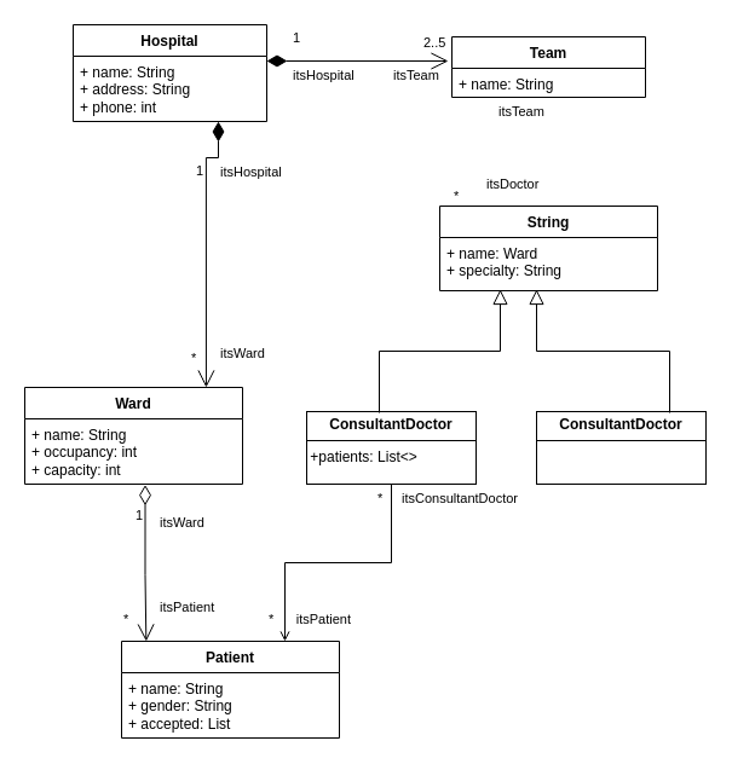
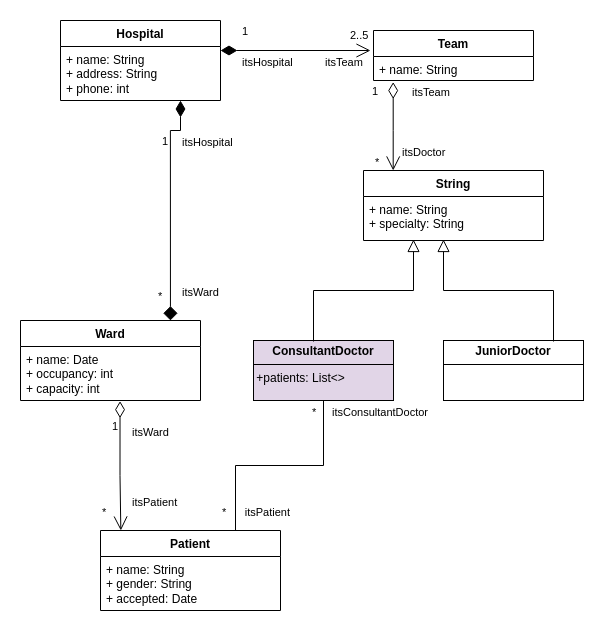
+ <mxCell id="31" value="1" style="endArrow=open;html=1;endSize=12;startArrow=diamondThin;startSize=14;startFill=0;edgeStyle=orthogonalEdgeStyle;align=left;verticalAlign=bottom;rounded=0;exitX=0.123;exitY=1.066;exitDx=0;exitDy=0;exitPerimeter=0;" edge="1" parent="1" source="15" target="8"><mxGeometry x="-0.584" y="-23" relative="1" as="geometry"><mxPoint x="280" y="150" as="sourcePoint" /><mxPoint x="440" y="210" as="targetPoint" /><Array as="points"><mxPoint x="393" y="130" /><mxPoint x="393" y="130" /></Array><mxPoint as="offset" /></mxGeometry></mxCell>
- <mxCell id="9" value="+ name: Ward&lt;div&gt;+ specialty: String&lt;/div&gt;&lt;div&gt;&lt;div&gt;&lt;br&gt;&lt;/div&gt;&lt;div&gt;&lt;br&gt;&lt;/div&gt;&lt;/div&gt;" style="text;strokeColor=none;fillColor=none;align=left;verticalAlign=top;spacingLeft=4;spacingRight=4;overflow=hidden;rotatable=0;points=[[0,0.5],[1,0.5]];portConstraint=eastwest;whiteSpace=wrap;html=1;" vertex="1" parent="8"><mxGeometry y="26" width="180" height="44" as="geometry" /></mxCell>
+ <mxCell id="9" value="+ name: String&lt;div&gt;+ specialty: String&lt;/div&gt;&lt;div&gt;&lt;div&gt;&lt;br&gt;&lt;/div&gt;&lt;div&gt;&lt;br&gt;&lt;/div&gt;&lt;/div&gt;" style="text;strokeColor=none;fillColor=none;align=left;verticalAlign=top;spacingLeft=4;spacingRight=4;overflow=hidden;rotatable=0;points=[[0,0.5],[1,0.5]];portConstraint=eastwest;whiteSpace=wrap;html=1;" vertex="1" parent="8"><mxGeometry y="26" width="180" height="44" as="geometry" /></mxCell>
- <mxCell id="36" value="1" style="endArrow=open;html=1;endSize=12;startArrow=diamondThin;startSize=14;startFill=1;edgeStyle=orthogonalEdgeStyle;align=left;verticalAlign=bottom;rounded=0;exitX=0.75;exitY=1;exitDx=0;exitDy=0;entryX=0.833;entryY=0;entryDx=0;entryDy=0;entryPerimeter=0;" edge="1" parent="1" source="2" target="4"><mxGeometry x="-0.478" y="-10" relative="1" as="geometry"><mxPoint x="163" y="130" as="sourcePoint" /><mxPoint x="190" y="280" as="targetPoint" /><Array as="points"><mxPoint x="180" y="130" /><mxPoint x="170" y="130" /></Array><mxPoint as="offset" /></mxGeometry></mxCell>
+ <mxCell id="36" value="1" style="endArrow=diamond;html=1;endSize=12;startArrow=diamondThin;startSize=14;startFill=1;edgeStyle=orthogonalEdgeStyle;align=left;verticalAlign=bottom;rounded=0;exitX=0.75;exitY=1;exitDx=0;exitDy=0;entryX=0.833;entryY=0;entryDx=0;entryDy=0;entryPerimeter=0;" edge="1" parent="1" source="2" target="4"><mxGeometry x="-0.478" y="-10" relative="1" as="geometry"><mxPoint x="163" y="130" as="sourcePoint" /><mxPoint x="190" y="280" as="targetPoint" /><Array as="points"><mxPoint x="180" y="130" /><mxPoint x="170" y="130" /></Array><mxPoint as="offset" /></mxGeometry></mxCell>
- <mxCell id="10" value="&lt;p style=&quot;margin:0px;margin-top:4px;text-align:center;&quot;&gt;&lt;b&gt;ConsultantDoctor&lt;/b&gt;&lt;/p&gt;&lt;hr size=&quot;1&quot; style=&quot;border-style:solid;&quot;&gt;&lt;div style=&quot;height:2px;&quot;&gt;&lt;/div&gt;" style="verticalAlign=top;align=left;overflow=fill;html=1;whiteSpace=wrap;" vertex="1" parent="1"><mxGeometry x="443" y="340" width="140" height="60" as="geometry" /></mxCell>
+ <mxCell id="10" value="&lt;p style=&quot;margin:0px;margin-top:4px;text-align:center;&quot;&gt;&lt;b&gt;JuniorDoctor&lt;/b&gt;&lt;/p&gt;&lt;hr size=&quot;1&quot; style=&quot;border-style:solid;&quot;&gt;&lt;div style=&quot;height:2px;&quot;&gt;&lt;/div&gt;" style="verticalAlign=top;align=left;overflow=fill;html=1;whiteSpace=wrap;" vertex="1" parent="1"><mxGeometry x="443" y="340" width="140" height="60" as="geometry" /></mxCell>
- <mxCell id="11" value="&lt;p style=&quot;margin:0px;margin-top:4px;text-align:center;&quot;&gt;&lt;b&gt;ConsultantDoctor&lt;/b&gt;&lt;/p&gt;&lt;hr size=&quot;1&quot; style=&quot;border-style:solid;&quot;&gt;&lt;div style=&quot;height:2px;&quot;&gt;&amp;nbsp;+patients: List&amp;lt;&amp;gt;&lt;/div&gt;" style="verticalAlign=top;align=left;overflow=fill;html=1;whiteSpace=wrap;" vertex="1" parent="1"><mxGeometry x="253" y="340" width="140" height="60" as="geometry" /></mxCell>
+ <mxCell id="11" value="&lt;p style=&quot;margin:0px;margin-top:4px;text-align:center;&quot;&gt;&lt;b&gt;ConsultantDoctor&lt;/b&gt;&lt;/p&gt;&lt;hr size=&quot;1&quot; style=&quot;border-style:solid;&quot;&gt;&lt;div style=&quot;height:2px;&quot;&gt;&amp;nbsp;+patients: List&amp;lt;&amp;gt;&lt;/div&gt;" style="verticalAlign=top;align=left;overflow=fill;html=1;whiteSpace=wrap;fillColor=#e1d5e7;" vertex="1" parent="1"><mxGeometry x="253" y="340" width="140" height="60" as="geometry" /></mxCell>
- <mxCell id="5" value="+ name: String&lt;div&gt;+ occupancy: int&lt;/div&gt;&lt;div&gt;&lt;div&gt;+ capacity: int&lt;/div&gt;&lt;div&gt;&lt;br&gt;&lt;/div&gt;&lt;div&gt;&lt;br&gt;&lt;/div&gt;&lt;/div&gt;" style="text;strokeColor=none;fillColor=none;align=left;verticalAlign=top;spacingLeft=4;spacingRight=4;overflow=hidden;rotatable=0;points=[[0,0.5],[1,0.5]];portConstraint=eastwest;whiteSpace=wrap;html=1;" vertex="1" parent="4"><mxGeometry y="26" width="180" height="54" as="geometry" /></mxCell>
+ <mxCell id="5" value="+ name: Date&lt;div&gt;+ occupancy: int&lt;/div&gt;&lt;div&gt;&lt;div&gt;+ capacity: int&lt;/div&gt;&lt;div&gt;&lt;br&gt;&lt;/div&gt;&lt;div&gt;&lt;br&gt;&lt;/div&gt;&lt;/div&gt;" style="text;strokeColor=none;fillColor=none;align=left;verticalAlign=top;spacingLeft=4;spacingRight=4;overflow=hidden;rotatable=0;points=[[0,0.5],[1,0.5]];portConstraint=eastwest;whiteSpace=wrap;html=1;" vertex="1" parent="4"><mxGeometry y="26" width="180" height="54" as="geometry" /></mxCell>
- <mxCell id="16" value="" style="endArrow=open;html=1;edgeStyle=orthogonalEdgeStyle;rounded=0;exitX=0.5;exitY=1;exitDx=0;exitDy=0;entryX=0.75;entryY=0;entryDx=0;entryDy=0;" edge="1" parent="1" source="11" target="6"><mxGeometry relative="1" as="geometry"><mxPoint x="213" y="470" as="sourcePoint" /><mxPoint x="373" y="470" as="targetPoint" /></mxGeometry></mxCell>
+ <mxCell id="16" value="" style="endArrow=none;html=1;edgeStyle=orthogonalEdgeStyle;rounded=0;exitX=0.5;exitY=1;exitDx=0;exitDy=0;entryX=0.75;entryY=0;entryDx=0;entryDy=0;" edge="1" parent="1" source="11" target="6"><mxGeometry relative="1" as="geometry"><mxPoint x="213" y="470" as="sourcePoint" /><mxPoint x="373" y="470" as="targetPoint" /></mxGeometry></mxCell>
- <mxCell id="7" value="+ name: String&lt;div&gt;+ gender: String&lt;/div&gt;&lt;div&gt;&lt;div&gt;+ accepted: List&lt;/div&gt;&lt;div&gt;&lt;br&gt;&lt;/div&gt;&lt;div&gt;&lt;br&gt;&lt;/div&gt;&lt;/div&gt;" style="text;strokeColor=none;fillColor=none;align=left;verticalAlign=top;spacingLeft=4;spacingRight=4;overflow=hidden;rotatable=0;points=[[0,0.5],[1,0.5]];portConstraint=eastwest;whiteSpace=wrap;html=1;" vertex="1" parent="6"><mxGeometry y="26" width="180" height="54" as="geometry" /></mxCell>
+ <mxCell id="7" value="+ name: String&lt;div&gt;+ gender: String&lt;/div&gt;&lt;div&gt;&lt;div&gt;+ accepted: Date&lt;/div&gt;&lt;div&gt;&lt;br&gt;&lt;/div&gt;&lt;div&gt;&lt;br&gt;&lt;/div&gt;&lt;/div&gt;" style="text;strokeColor=none;fillColor=none;align=left;verticalAlign=top;spacingLeft=4;spacingRight=4;overflow=hidden;rotatable=0;points=[[0,0.5],[1,0.5]];portConstraint=eastwest;whiteSpace=wrap;html=1;" vertex="1" parent="6"><mxGeometry y="26" width="180" height="54" as="geometry" /></mxCell>
